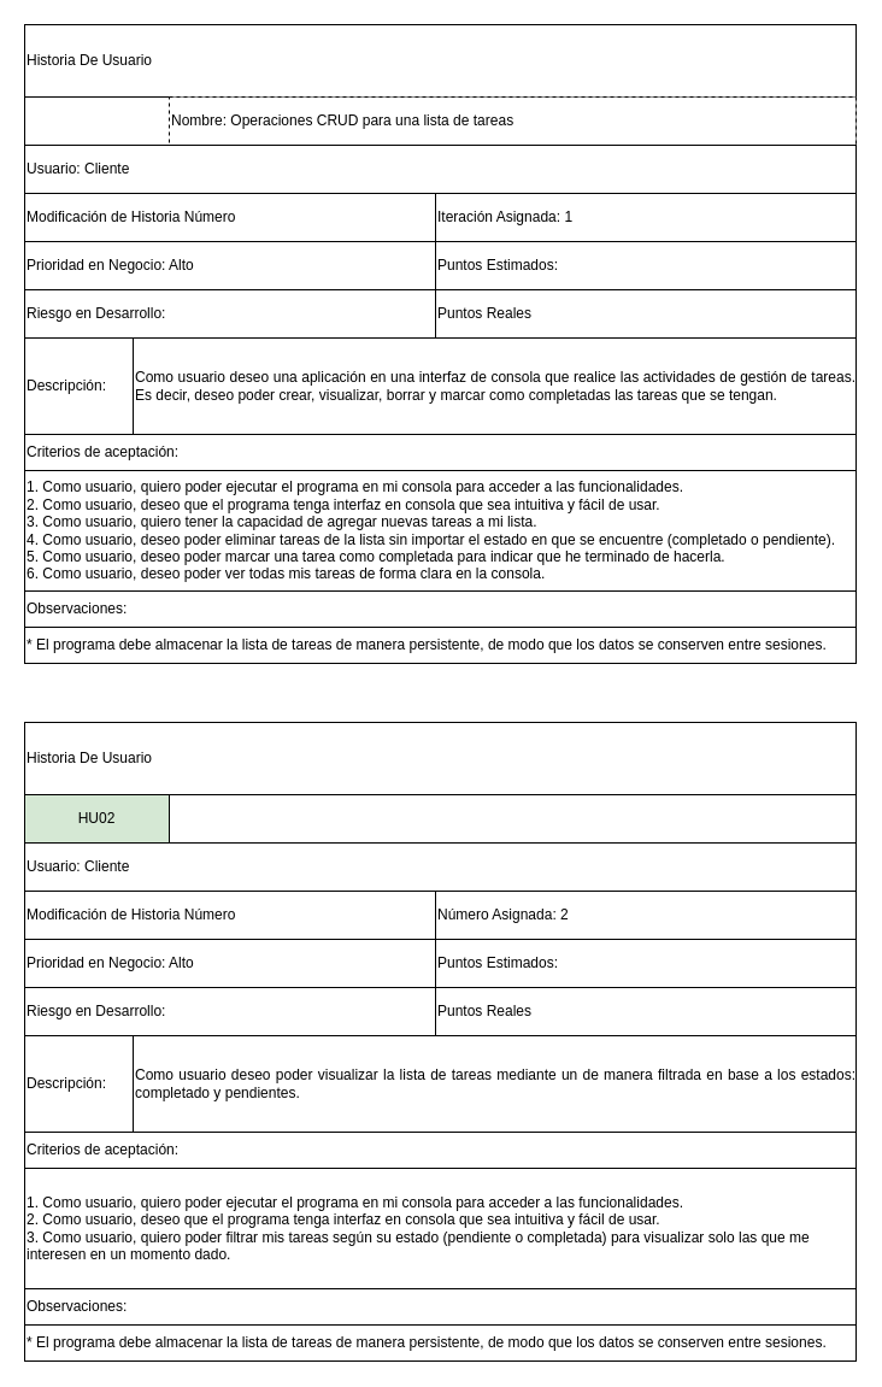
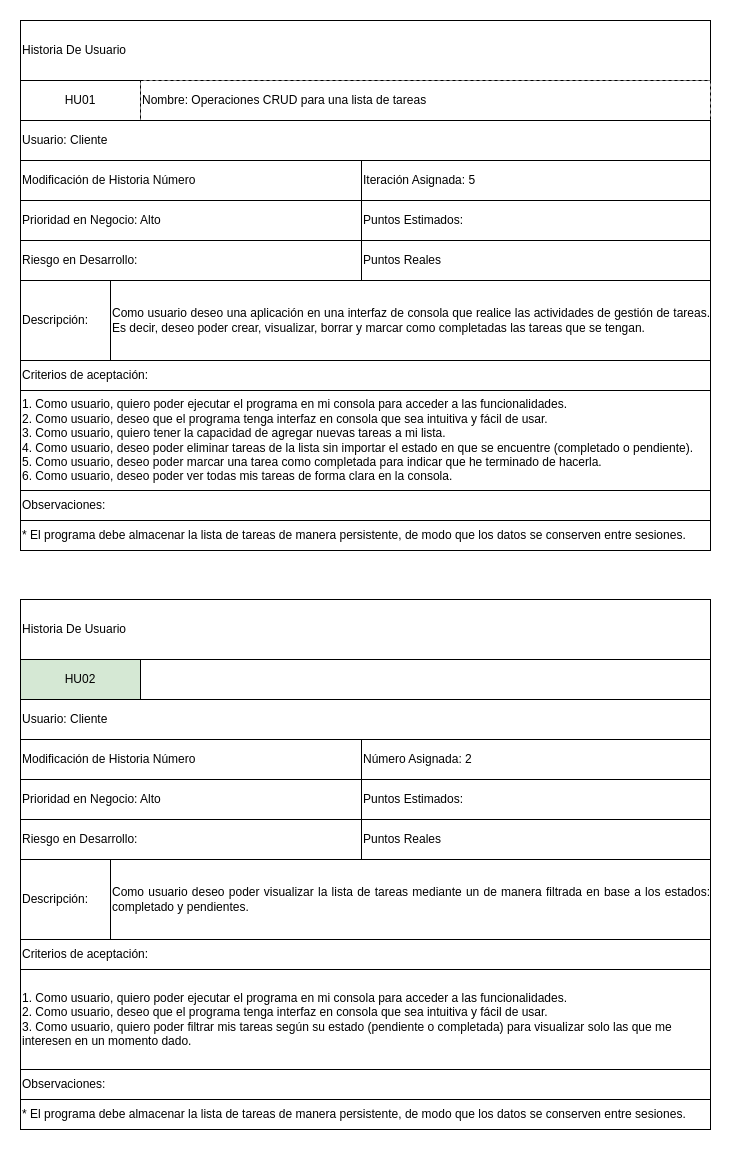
+ <mxCell id="4" value="HU01" style="rounded=0;whiteSpace=wrap;html=1;" parent="1" vertex="1"><mxGeometry x="20" y="80" width="120" height="40" as="geometry" /></mxCell>
- <mxCell id="8" value="Iteración Asignada: 1" style="rounded=0;whiteSpace=wrap;html=1;align=left;" parent="1" vertex="1"><mxGeometry x="361" y="160" width="349" height="40" as="geometry" /></mxCell>
+ <mxCell id="8" value="Iteración Asignada: 5" style="rounded=0;whiteSpace=wrap;html=1;align=left;" parent="1" vertex="1"><mxGeometry x="361" y="160" width="349" height="40" as="geometry" /></mxCell>
